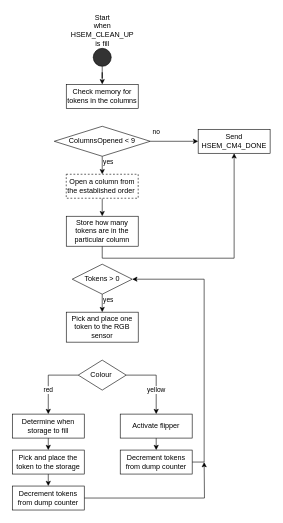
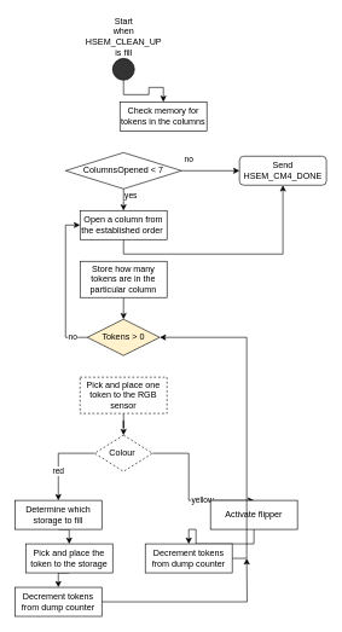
- <mxCell id="4" value="Check memory for tokens in the columns" style="rounded=0;whiteSpace=wrap;html=1;fillColor=default;" vertex="1" parent="1"><mxGeometry x="110" y="140" width="120" height="40" as="geometry" /></mxCell>
+ <mxCell id="4" value="Check memory for tokens in the columns" style="rounded=0;whiteSpace=wrap;html=1;fillColor=default;" vertex="1" parent="1"><mxGeometry x="165" y="140" width="120" height="40" as="geometry" /></mxCell>
- <mxCell id="30" value="ColumnsOpened &amp;lt; 9" style="rhombus;whiteSpace=wrap;html=1;" vertex="1" parent="1"><mxGeometry x="90" y="210" width="160" height="50" as="geometry" /></mxCell>
+ <mxCell id="30" value="ColumnsOpened &amp;lt; 7" style="rhombus;whiteSpace=wrap;html=1;" vertex="1" parent="1"><mxGeometry x="90" y="210" width="160" height="50" as="geometry" /></mxCell>
- <mxCell id="31" value="Send&lt;br&gt;HSEM_CM4_DONE" style="rounded=0;whiteSpace=wrap;html=1;fillColor=default;" vertex="1" parent="1"><mxGeometry x="330" y="215" width="120" height="40" as="geometry" /></mxCell>
+ <mxCell id="31" value="Send&lt;br&gt;HSEM_CM4_DONE" style="whiteSpace=wrap;html=1;fillColor=default;rounded=1;" vertex="1" parent="1"><mxGeometry x="330" y="215" width="120" height="40" as="geometry" /></mxCell>
- <mxCell id="7" value="Open a column from the established order&amp;nbsp;" style="rounded=0;whiteSpace=wrap;html=1;fillColor=default;dashed=1;" vertex="1" parent="1"><mxGeometry x="110" y="290" width="120" height="40" as="geometry" /></mxCell>
+ <mxCell id="7" value="Open a column from the established order&amp;nbsp;" style="rounded=0;whiteSpace=wrap;html=1;fillColor=default;" vertex="1" parent="1"><mxGeometry x="110" y="290" width="120" height="40" as="geometry" /></mxCell>
- <mxCell id="6" style="edgeStyle=orthogonalEdgeStyle;rounded=0;orthogonalLoop=1;jettySize=auto;html=1;exitX=0.5;exitY=1;exitDx=0;exitDy=0;entryX=0.5;entryY=0;entryDx=0;entryDy=0;" edge="1" parent="1" source="7" target="9"><mxGeometry relative="1" as="geometry" /></mxCell>
+ <mxCell id="6" style="edgeStyle=orthogonalEdgeStyle;rounded=0;orthogonalLoop=1;jettySize=auto;html=1;exitX=0.5;exitY=1;exitDx=0;exitDy=0;" edge="1" parent="1" source="7" target="31"><mxGeometry relative="1" as="geometry" /></mxCell>
- <mxCell id="8" style="edgeStyle=orthogonalEdgeStyle;rounded=0;orthogonalLoop=1;jettySize=auto;html=1;exitX=0.5;exitY=1;exitDx=0;exitDy=0;" edge="1" parent="1" source="9" target="31"><mxGeometry relative="1" as="geometry" /></mxCell>
+ <mxCell id="8" style="edgeStyle=orthogonalEdgeStyle;rounded=0;orthogonalLoop=1;jettySize=auto;html=1;exitX=0.5;exitY=1;exitDx=0;exitDy=0;entryX=0.5;entryY=0;entryDx=0;entryDy=0;" edge="1" parent="1" source="9" target="19"><mxGeometry relative="1" as="geometry" /></mxCell>
+ <mxCell id="18" value="no" style="edgeStyle=orthogonalEdgeStyle;rounded=0;orthogonalLoop=1;jettySize=auto;html=1;exitX=0;exitY=0.5;exitDx=0;exitDy=0;entryX=0;entryY=0.5;entryDx=0;entryDy=0;" edge="1" parent="1" source="19" target="7"><mxGeometry x="-0.805" relative="1" as="geometry"><mxPoint as="offset" /></mxGeometry></mxCell>
- <mxCell id="19" value="Tokens &amp;gt; 0" style="rhombus;whiteSpace=wrap;html=1;" vertex="1" parent="1"><mxGeometry x="120" y="440" width="100" height="50" as="geometry" /></mxCell>
+ <mxCell id="19" value="Tokens &amp;gt; 0" style="rhombus;whiteSpace=wrap;html=1;fillColor=#fff2cc;" vertex="1" parent="1"><mxGeometry x="120" y="440" width="100" height="50" as="geometry" /></mxCell>
- <mxCell id="17" value="yes" style="edgeStyle=orthogonalEdgeStyle;rounded=0;orthogonalLoop=1;jettySize=auto;html=1;exitX=0.5;exitY=1;exitDx=0;exitDy=0;entryX=0.5;entryY=0;entryDx=0;entryDy=0;" edge="1" parent="1" source="19" target="11"><mxGeometry x="-0.333" y="10" relative="1" as="geometry"><mxPoint as="offset" /></mxGeometry></mxCell>
- <mxCell id="11" value="&lt;span style=&quot;font-family: &amp;#34;helvetica&amp;#34;&quot;&gt;Pick and place one token to the RGB sensor&lt;/span&gt;" style="rounded=0;whiteSpace=wrap;html=1;fillColor=default;" vertex="1" parent="1"><mxGeometry x="110" y="520" width="120" height="50" as="geometry" /></mxCell>
+ <mxCell id="11" value="&lt;span style=&quot;font-family: &amp;#34;helvetica&amp;#34;&quot;&gt;Pick and place one token to the RGB sensor&lt;/span&gt;" style="rounded=0;whiteSpace=wrap;html=1;fillColor=default;dashed=1;" vertex="1" parent="1"><mxGeometry x="110" y="520" width="120" height="50" as="geometry" /></mxCell>
+ <mxCell id="10" value="" style="edgeStyle=orthogonalEdgeStyle;rounded=0;orthogonalLoop=1;jettySize=auto;html=1;" edge="1" parent="1" source="11" target="14"><mxGeometry relative="1" as="geometry" /></mxCell>
- <mxCell id="14" value="Colour&amp;nbsp;" style="rhombus;whiteSpace=wrap;html=1;" vertex="1" parent="1"><mxGeometry x="130" y="600" width="80" height="50" as="geometry" /></mxCell>
+ <mxCell id="14" value="Colour&amp;nbsp;" style="rhombus;whiteSpace=wrap;html=1;dashed=1;" vertex="1" parent="1"><mxGeometry x="130" y="600" width="80" height="50" as="geometry" /></mxCell>
- <mxCell id="23" value="Determine when storage to fill" style="rounded=0;whiteSpace=wrap;html=1;fillColor=default;" vertex="1" parent="1"><mxGeometry x="20" y="690" width="120" height="40" as="geometry" /></mxCell>
+ <mxCell id="23" value="Determine which storage to fill" style="rounded=0;whiteSpace=wrap;html=1;fillColor=default;" vertex="1" parent="1"><mxGeometry x="20" y="690" width="120" height="40" as="geometry" /></mxCell>
- <mxCell id="16" value="Activate flipper" style="rounded=0;whiteSpace=wrap;html=1;fillColor=default;" vertex="1" parent="1"><mxGeometry x="200" y="690" width="120" height="40" as="geometry" /></mxCell>
+ <mxCell id="16" value="Activate flipper" style="rounded=0;whiteSpace=wrap;html=1;fillColor=default;" vertex="1" parent="1"><mxGeometry x="290" y="690" width="120" height="40" as="geometry" /></mxCell>
- <mxCell id="25" value="Pick and place the token to the storage" style="rounded=0;whiteSpace=wrap;html=1;fillColor=default;" vertex="1" parent="1"><mxGeometry x="20" y="750" width="120" height="40" as="geometry" /></mxCell>
+ <mxCell id="25" value="Pick and place the token to the storage" style="rounded=0;whiteSpace=wrap;html=1;fillColor=default;" vertex="1" parent="1"><mxGeometry x="35" y="750" width="120" height="40" as="geometry" /></mxCell>
